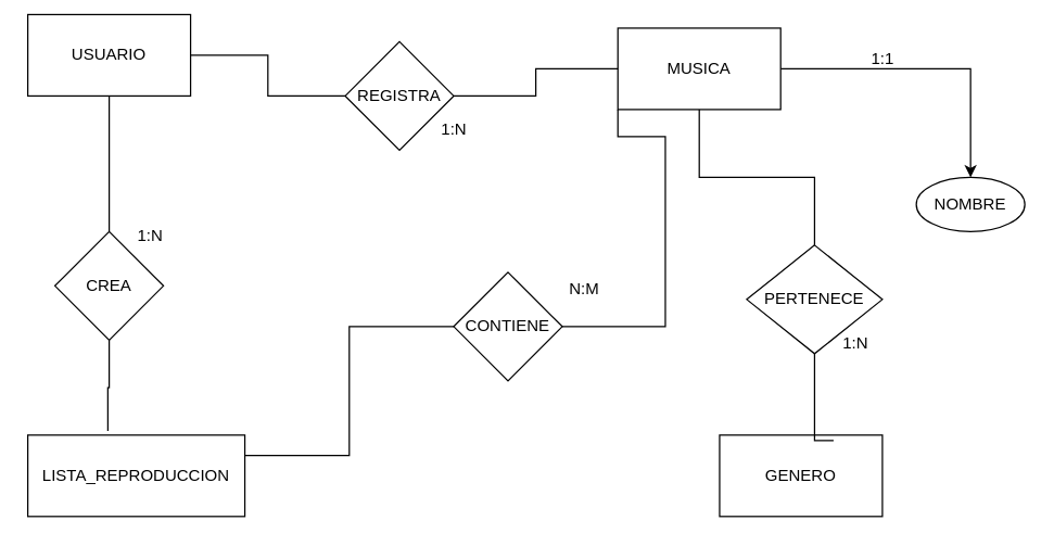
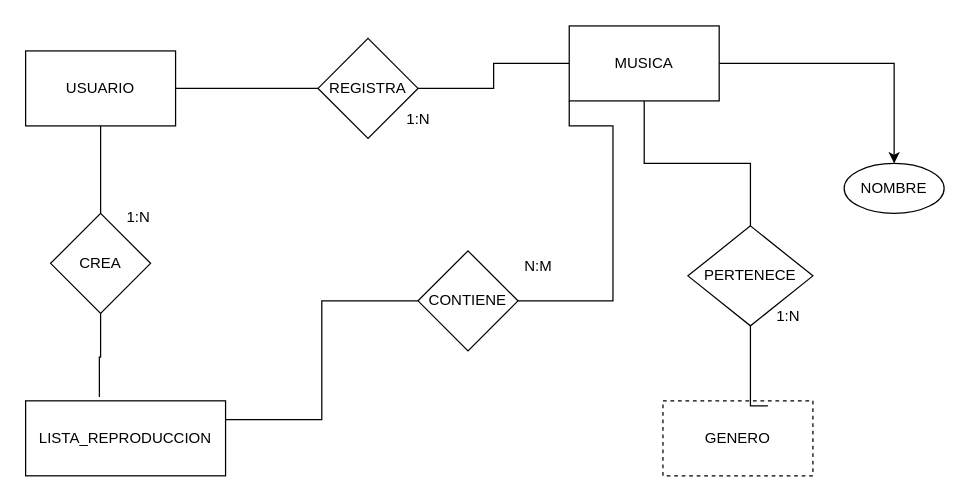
- <mxCell id="4" value="USUARIO" style="rounded=0;whiteSpace=wrap;html=1;" vertex="1" parent="1"><mxGeometry x="20" y="10" width="120" height="60" as="geometry" /></mxCell>
+ <mxCell id="4" value="USUARIO" style="rounded=0;whiteSpace=wrap;html=1;" vertex="1" parent="1"><mxGeometry x="20" y="40" width="120" height="60" as="geometry" /></mxCell>
- <mxCell id="24" value="1:1" style="text;html=1;align=center;verticalAlign=middle;resizable=0;points=[];autosize=1;strokeColor=none;fillColor=none;" vertex="1" parent="1"><mxGeometry x="630" y="28" width="40" height="30" as="geometry" /></mxCell>
- <mxCell id="15" value="GENERO" style="rounded=0;whiteSpace=wrap;html=1;" vertex="1" parent="1"><mxGeometry x="530" y="320" width="120" height="60" as="geometry" /></mxCell>
+ <mxCell id="15" value="GENERO" style="rounded=0;whiteSpace=wrap;html=1;dashed=1;" vertex="1" parent="1"><mxGeometry x="530" y="320" width="120" height="60" as="geometry" /></mxCell>
